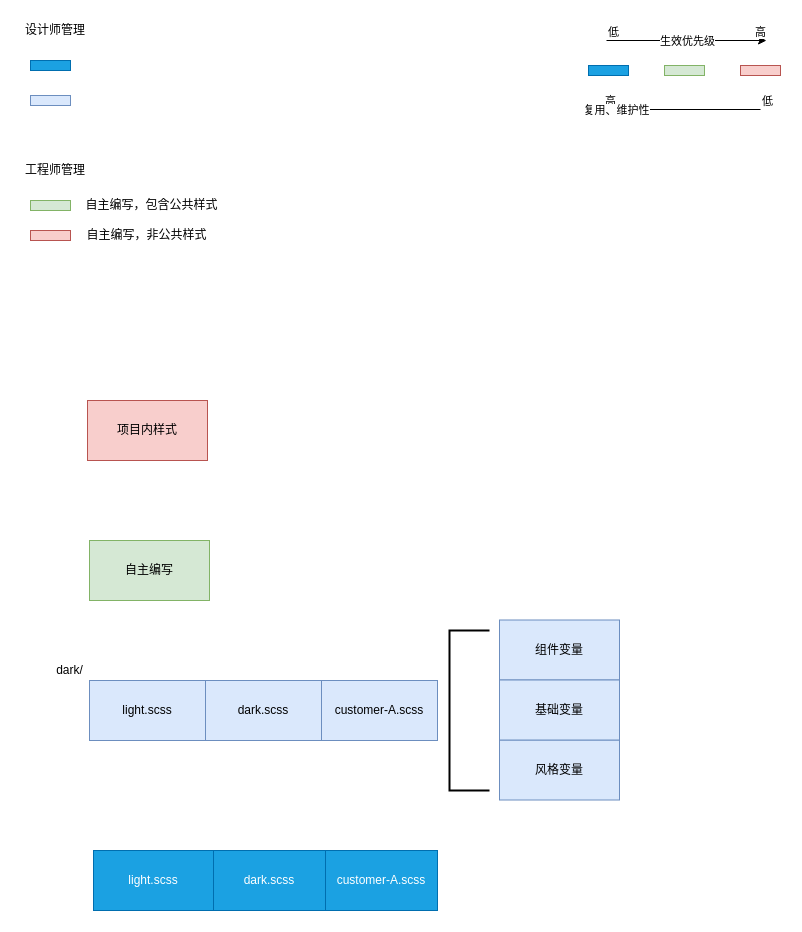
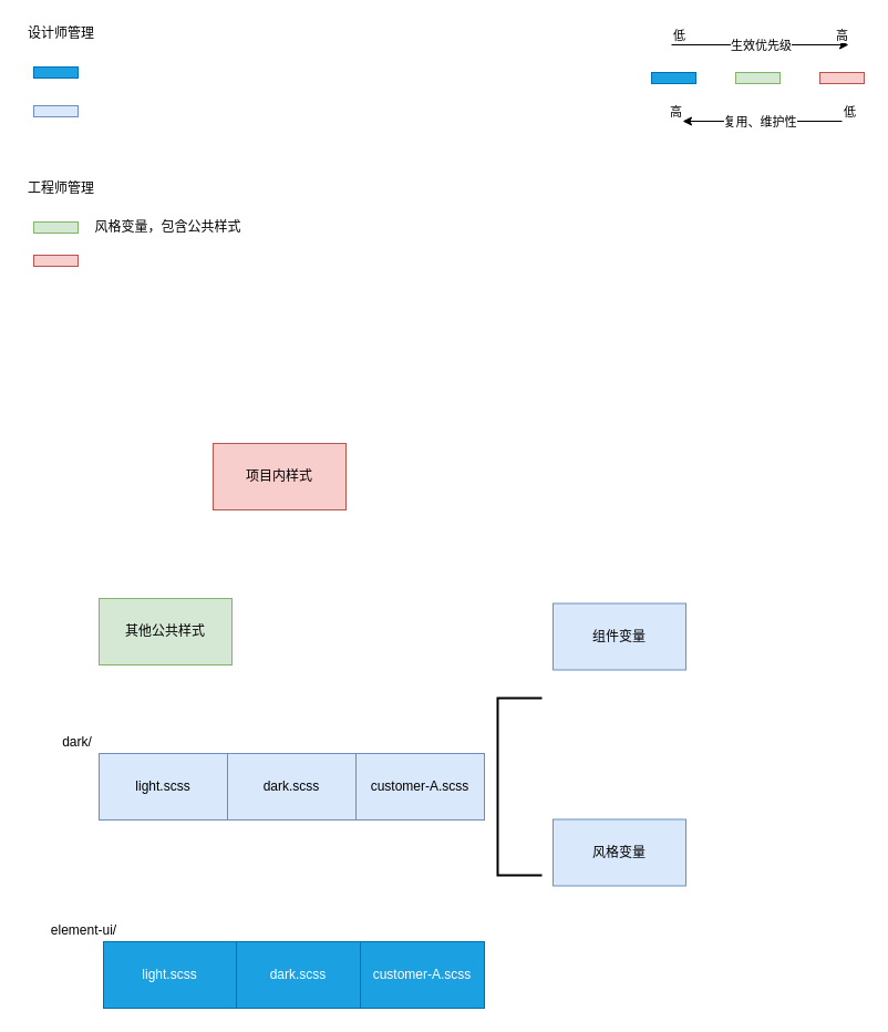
- <mxCell id="27" value="&lt;span style=&quot;font-size: 11px ; background-color: rgb(255 , 255 , 255)&quot;&gt;复用、维护性&lt;/span&gt;" style="text;html=1;align=center;verticalAlign=middle;resizable=0;points=[];autosize=1;" parent="1" vertex="1"><mxGeometry x="576" y="100" width="80" height="20" as="geometry" /></mxCell>
+ <mxCell id="27" value="&lt;span style=&quot;font-size: 11px ; background-color: rgb(255 , 255 , 255)&quot;&gt;复用、维护性&lt;/span&gt;" style="text;html=1;align=center;verticalAlign=middle;resizable=0;points=[];autosize=1;" parent="1" vertex="1"><mxGeometry x="646" y="100" width="80" height="20" as="geometry" /></mxCell>
- <mxCell id="15" value="自主编写，包含公共样式" style="text;html=1;align=center;verticalAlign=middle;resizable=0;points=[];autosize=1;" parent="1" vertex="1"><mxGeometry x="76" y="195" width="150" height="20" as="geometry" /></mxCell>
+ <mxCell id="15" value="风格变量，包含公共样式" style="text;html=1;align=center;verticalAlign=middle;resizable=0;points=[];autosize=1;" parent="1" vertex="1"><mxGeometry x="76" y="195" width="150" height="20" as="geometry" /></mxCell>
- <mxCell id="31" value="自主编写，非公共样式" style="text;html=1;align=center;verticalAlign=middle;resizable=0;points=[];autosize=1;" parent="1" vertex="1"><mxGeometry x="76" y="225" width="140" height="20" as="geometry" /></mxCell>
- <mxCell id="28" value="项目内样式" style="rounded=0;whiteSpace=wrap;html=1;fillColor=#f8cecc;strokeColor=#b85450;" parent="1" vertex="1"><mxGeometry x="87" y="400" width="120" height="60" as="geometry" /></mxCell>
+ <mxCell id="28" value="项目内样式" style="rounded=0;whiteSpace=wrap;html=1;fillColor=#f8cecc;strokeColor=#b85450;" parent="1" vertex="1"><mxGeometry x="192" y="400" width="120" height="60" as="geometry" /></mxCell>
- <mxCell id="29" value="自主编写" style="rounded=0;whiteSpace=wrap;html=1;fillColor=#d5e8d4;strokeColor=#82b366;" parent="1" vertex="1"><mxGeometry x="89" y="540" width="120" height="60" as="geometry" /></mxCell>
+ <mxCell id="29" value="其他公共样式" style="rounded=0;whiteSpace=wrap;html=1;fillColor=#d5e8d4;strokeColor=#82b366;" parent="1" vertex="1"><mxGeometry x="89" y="540" width="120" height="60" as="geometry" /></mxCell>
- <mxCell id="7" value="组件变量" style="rounded=0;whiteSpace=wrap;html=1;fillColor=#dae8fc;strokeColor=#6c8ebf;" parent="1" vertex="1"><mxGeometry x="499" y="619.5" width="120" height="60" as="geometry" /></mxCell>
+ <mxCell id="7" value="组件变量" style="rounded=0;whiteSpace=wrap;html=1;fillColor=#dae8fc;strokeColor=#6c8ebf;" parent="1" vertex="1"><mxGeometry x="499" y="544.5" width="120" height="60" as="geometry" /></mxCell>
- <mxCell id="32" value="基础变量" style="rounded=0;whiteSpace=wrap;html=1;fillColor=#dae8fc;strokeColor=#6c8ebf;" parent="1" vertex="1"><mxGeometry x="499" y="679.5" width="120" height="60" as="geometry" /></mxCell>
+ <mxCell id="34" value="element-ui/&lt;br&gt;" style="text;html=1;align=center;verticalAlign=middle;resizable=0;points=[];autosize=1;" parent="1" vertex="1"><mxGeometry x="40" y="830" width="70" height="20" as="geometry" /></mxCell>
